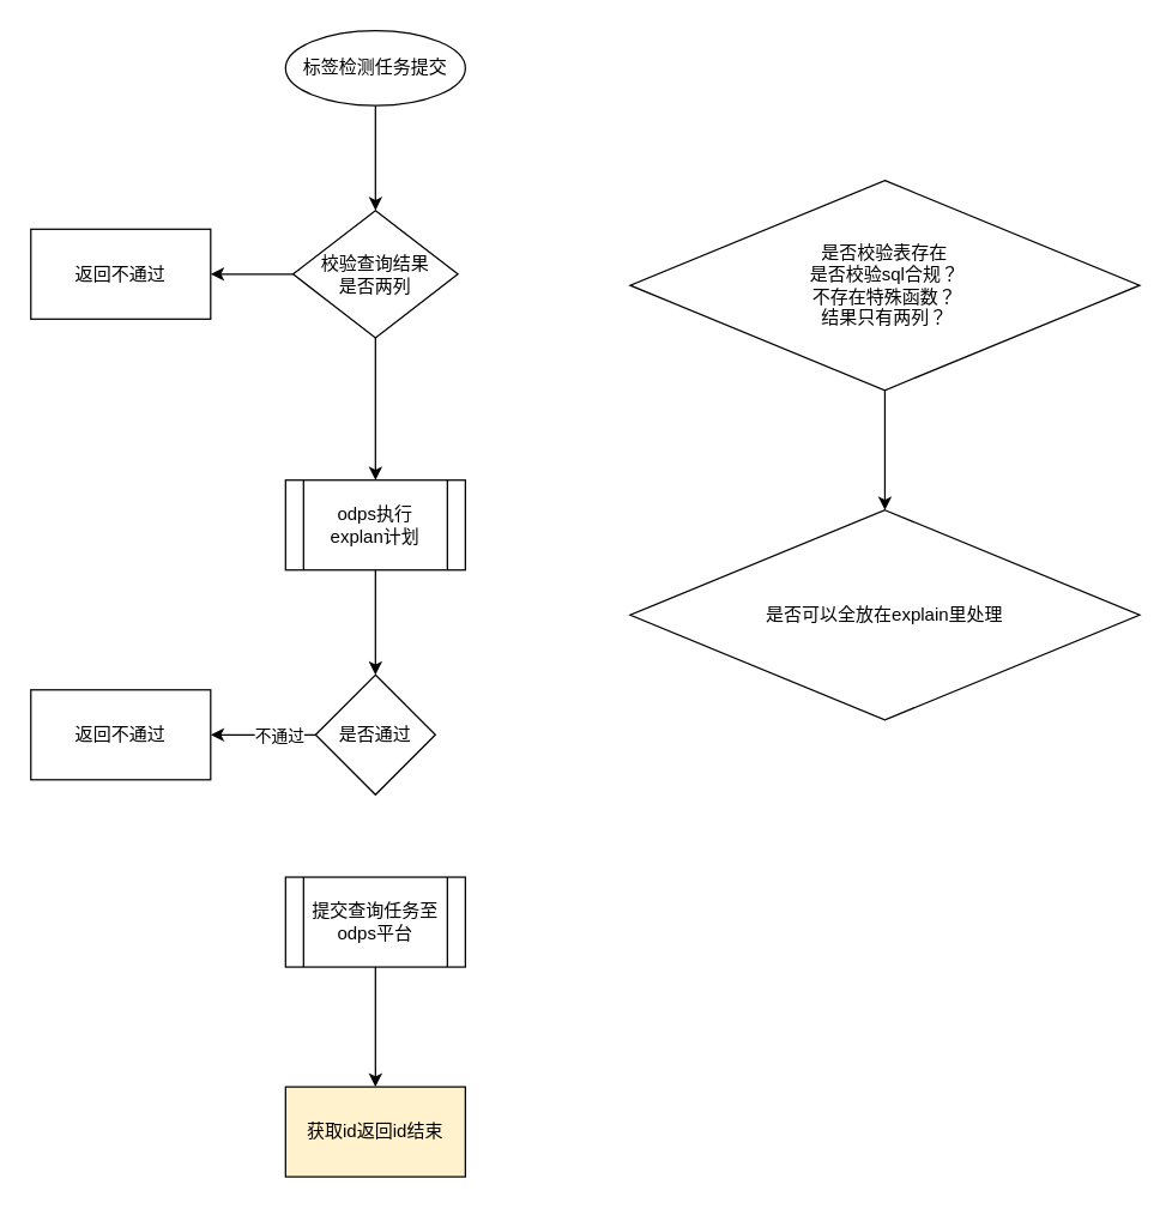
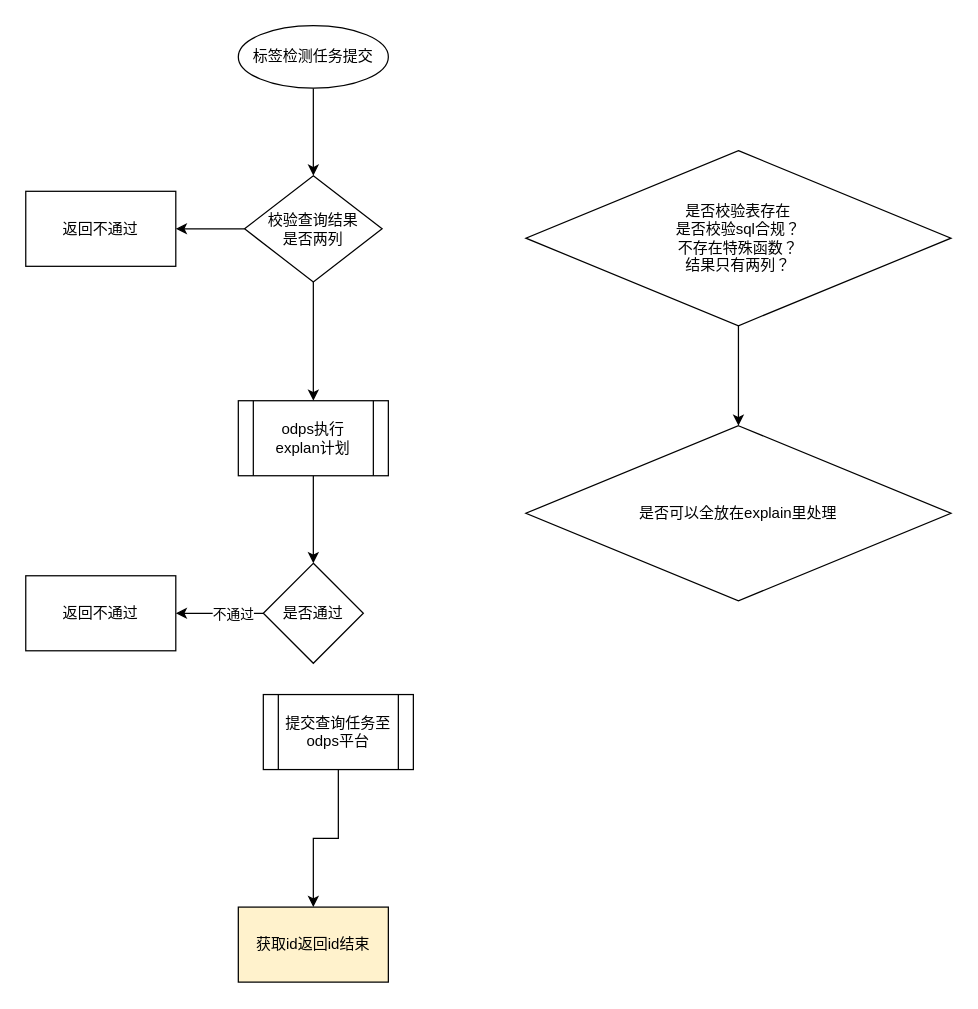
- <mxCell id="13" value="提交查询任务至odps平台" style="shape=process;whiteSpace=wrap;html=1;backgroundOutline=1;" vertex="1" parent="1"><mxGeometry x="190" y="585" width="120" height="60" as="geometry" /></mxCell>
+ <mxCell id="13" value="提交查询任务至odps平台" style="shape=process;whiteSpace=wrap;html=1;backgroundOutline=1;" vertex="1" parent="1"><mxGeometry x="210" y="555" width="120" height="60" as="geometry" /></mxCell>
